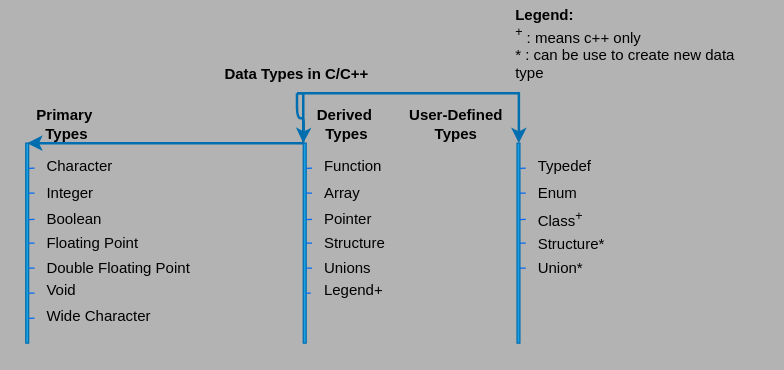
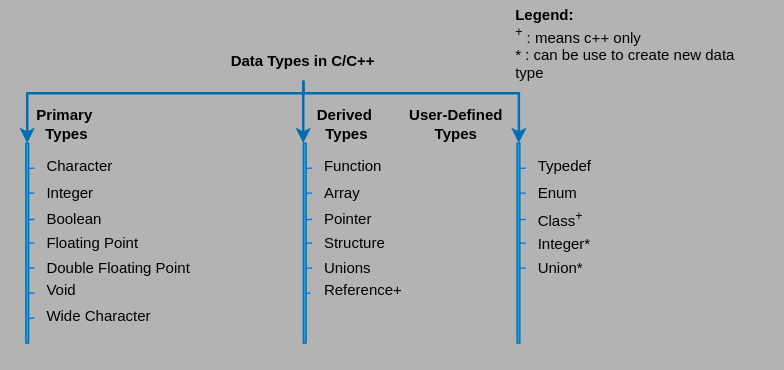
- <mxCell id="5" value="&lt;font color=&quot;#000000&quot;&gt;&lt;b&gt;Data Types in C/C++&lt;/b&gt;&lt;/font&gt;" style="text;html=1;strokeColor=none;fillColor=none;align=center;verticalAlign=middle;whiteSpace=wrap;rounded=0;" parent="1" vertex="1"><mxGeometry x="152" y="44" width="170" height="30" as="geometry" /></mxCell>
+ <mxCell id="5" value="&lt;font color=&quot;#000000&quot;&gt;&lt;b&gt;Data Types in C/C++&lt;/b&gt;&lt;/font&gt;" style="text;html=1;strokeColor=none;fillColor=none;align=center;verticalAlign=middle;whiteSpace=wrap;rounded=0;" parent="1" vertex="1"><mxGeometry x="157" y="34" width="170" height="30" as="geometry" /></mxCell>
- <mxCell id="47" value="Structure*" style="text;html=1;strokeColor=none;fillColor=none;align=left;verticalAlign=middle;whiteSpace=wrap;rounded=0;fontColor=#000000;" parent="1" vertex="1"><mxGeometry x="428" y="189" width="81" height="11" as="geometry" /></mxCell>
+ <mxCell id="47" value="Integer*" style="text;html=1;strokeColor=none;fillColor=none;align=left;verticalAlign=middle;whiteSpace=wrap;rounded=0;fontColor=#000000;" parent="1" vertex="1"><mxGeometry x="428" y="189" width="81" height="11" as="geometry" /></mxCell>
- <mxCell id="49" value="Legend+" style="text;html=1;strokeColor=none;fillColor=none;align=left;verticalAlign=middle;whiteSpace=wrap;rounded=0;fontColor=#000000;" parent="1" vertex="1"><mxGeometry x="257" y="227" width="123" height="10" as="geometry" /></mxCell>
+ <mxCell id="49" value="Reference+" style="text;html=1;strokeColor=none;fillColor=none;align=left;verticalAlign=middle;whiteSpace=wrap;rounded=0;fontColor=#000000;" parent="1" vertex="1"><mxGeometry x="257" y="227" width="123" height="10" as="geometry" /></mxCell>
